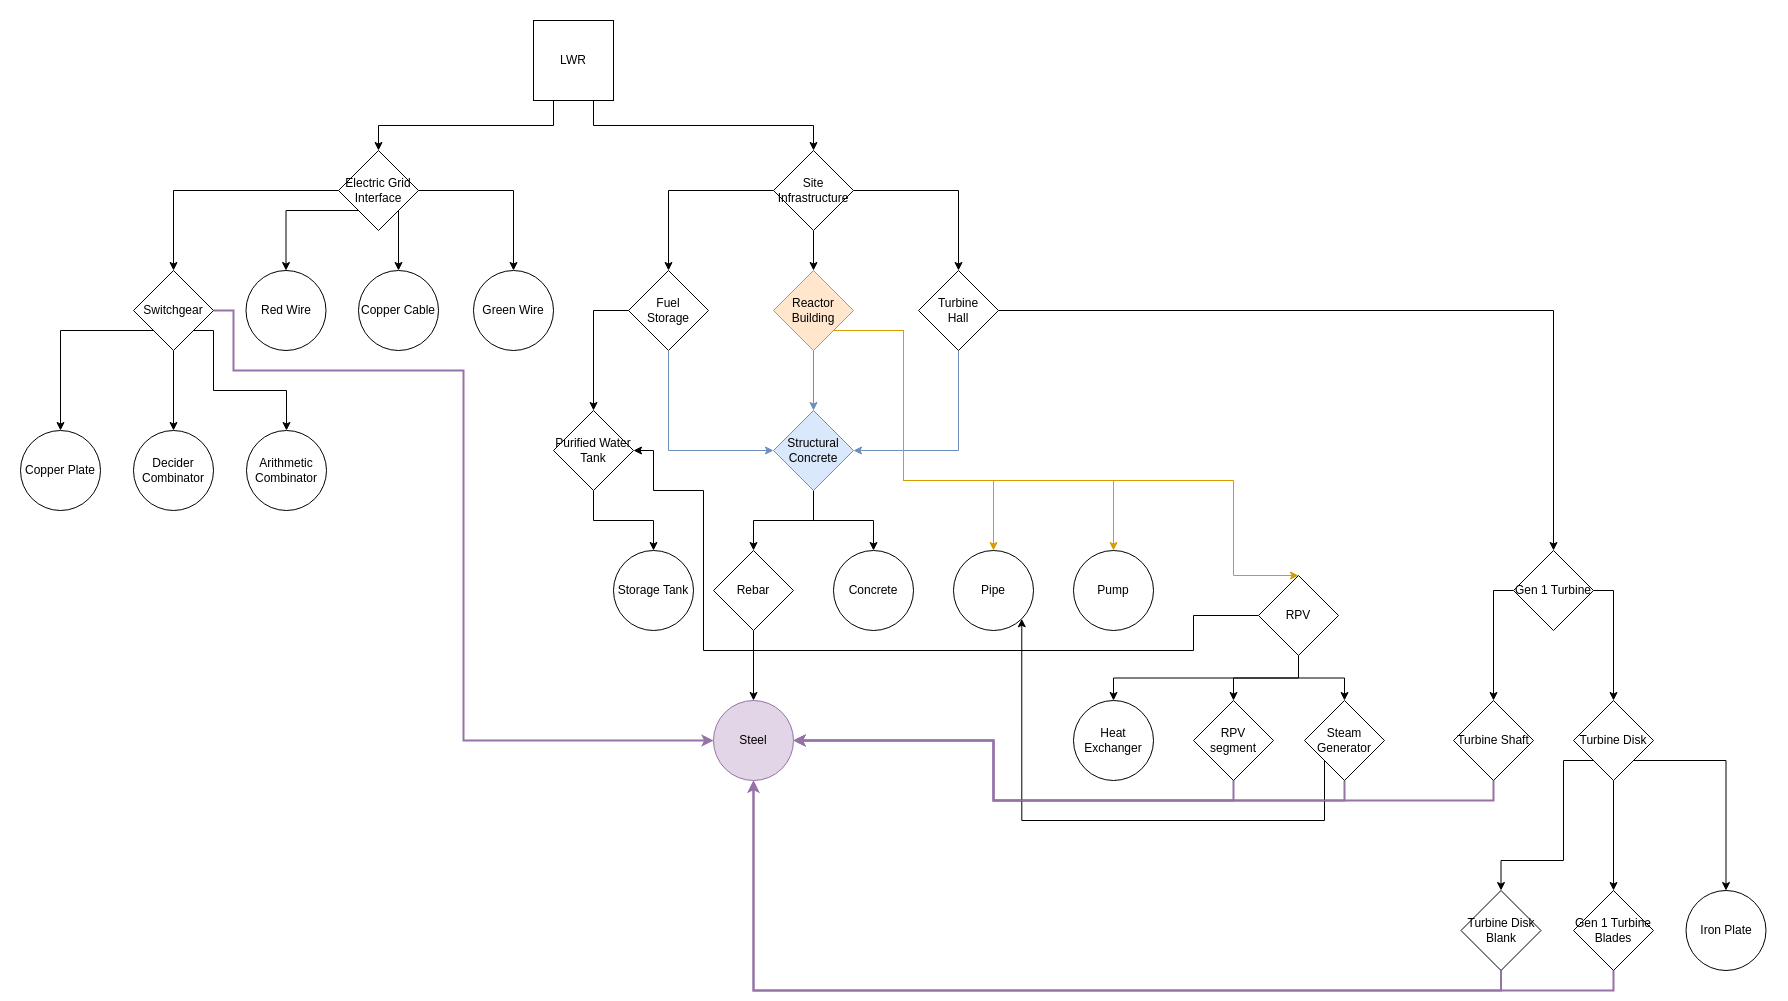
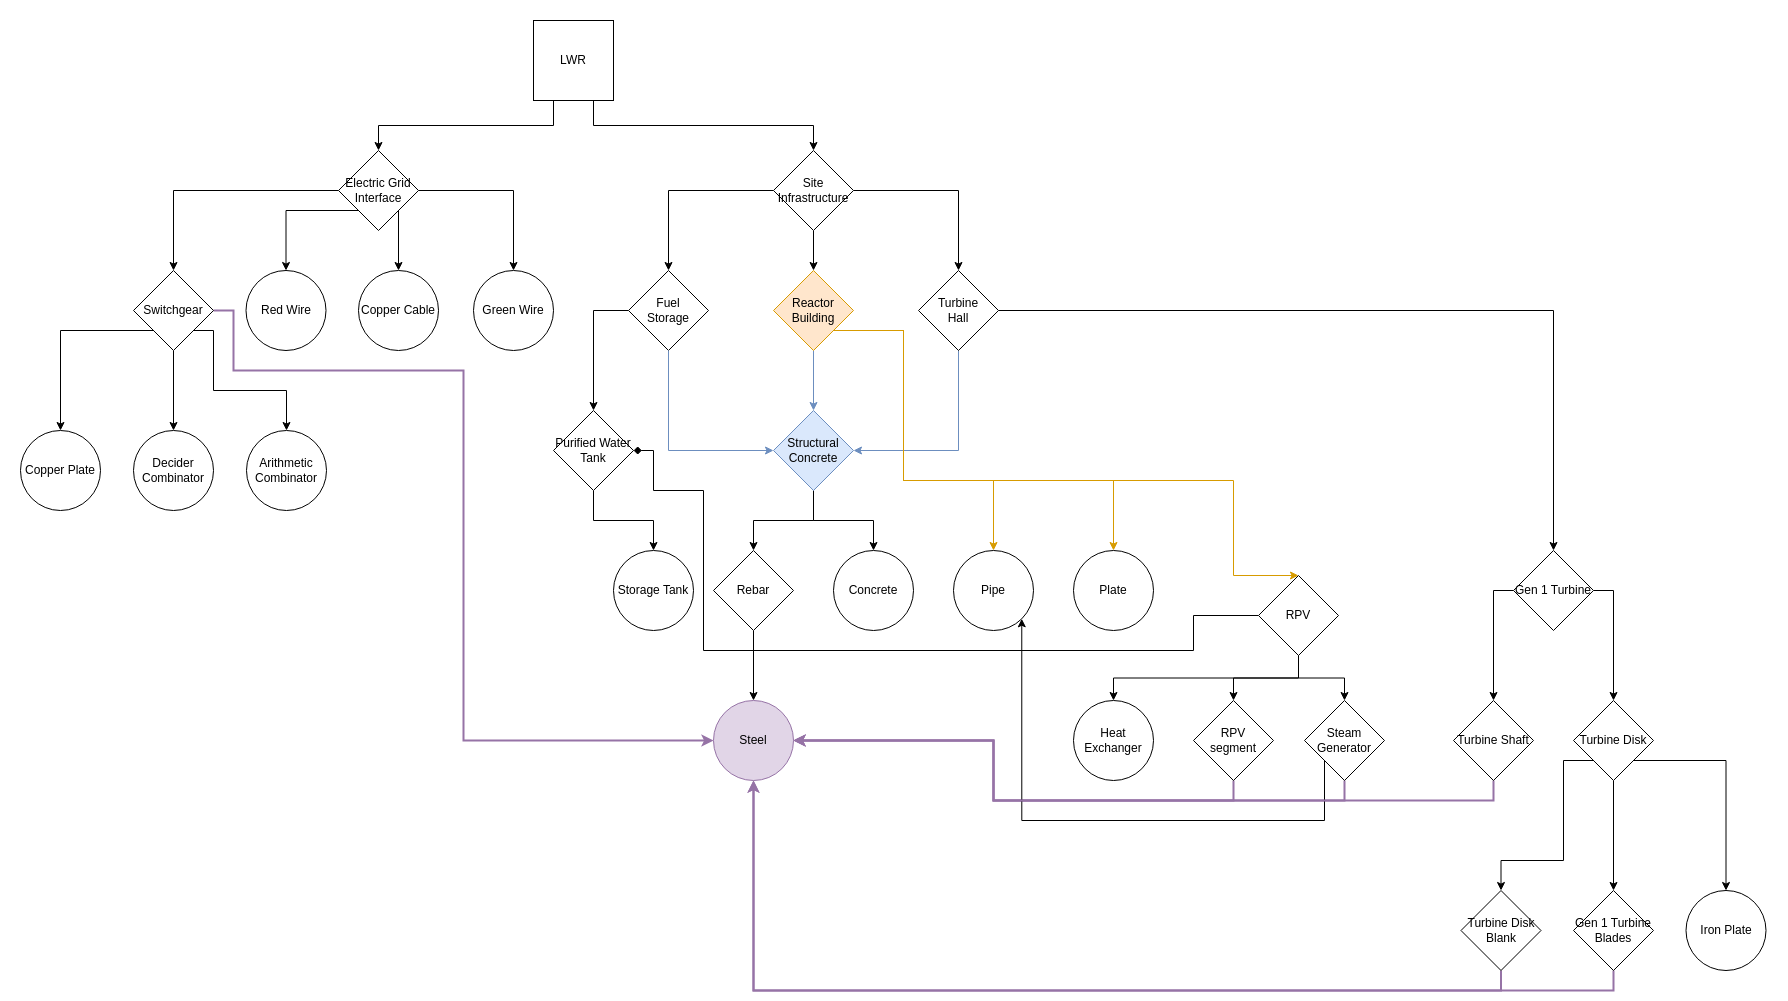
- <mxCell id="42" style="edgeStyle=orthogonalEdgeStyle;rounded=0;orthogonalLoop=1;jettySize=auto;html=1;entryX=1;entryY=0.5;entryDx=0;entryDy=0;exitX=0;exitY=0.5;exitDx=0;exitDy=0;" edge="1" parent="1" source="46" target="22"><mxGeometry relative="1" as="geometry"><mxPoint x="1273" y="670" as="sourcePoint" /><Array as="points"><mxPoint x="1193" y="650" /><mxPoint x="703" y="650" /><mxPoint x="703" y="490" /><mxPoint x="653" y="490" /><mxPoint x="653" y="450" /></Array></mxGeometry></mxCell>
+ <mxCell id="42" style="edgeStyle=orthogonalEdgeStyle;rounded=0;orthogonalLoop=1;jettySize=auto;html=1;entryX=1;entryY=0.5;entryDx=0;entryDy=0;exitX=0;exitY=0.5;exitDx=0;exitDy=0;endArrow=diamond;" edge="1" parent="1" source="46" target="22"><mxGeometry relative="1" as="geometry"><mxPoint x="1273" y="670" as="sourcePoint" /><Array as="points"><mxPoint x="1193" y="650" /><mxPoint x="703" y="650" /><mxPoint x="703" y="490" /><mxPoint x="653" y="490" /><mxPoint x="653" y="450" /></Array></mxGeometry></mxCell>
- <mxCell id="41" value="Pump" style="ellipse;whiteSpace=wrap;html=1;aspect=fixed;" vertex="1" parent="1"><mxGeometry x="1073" y="550" width="80" height="80" as="geometry" /></mxCell>
+ <mxCell id="41" value="Plate" style="ellipse;whiteSpace=wrap;html=1;aspect=fixed;" vertex="1" parent="1"><mxGeometry x="1073" y="550" width="80" height="80" as="geometry" /></mxCell>
